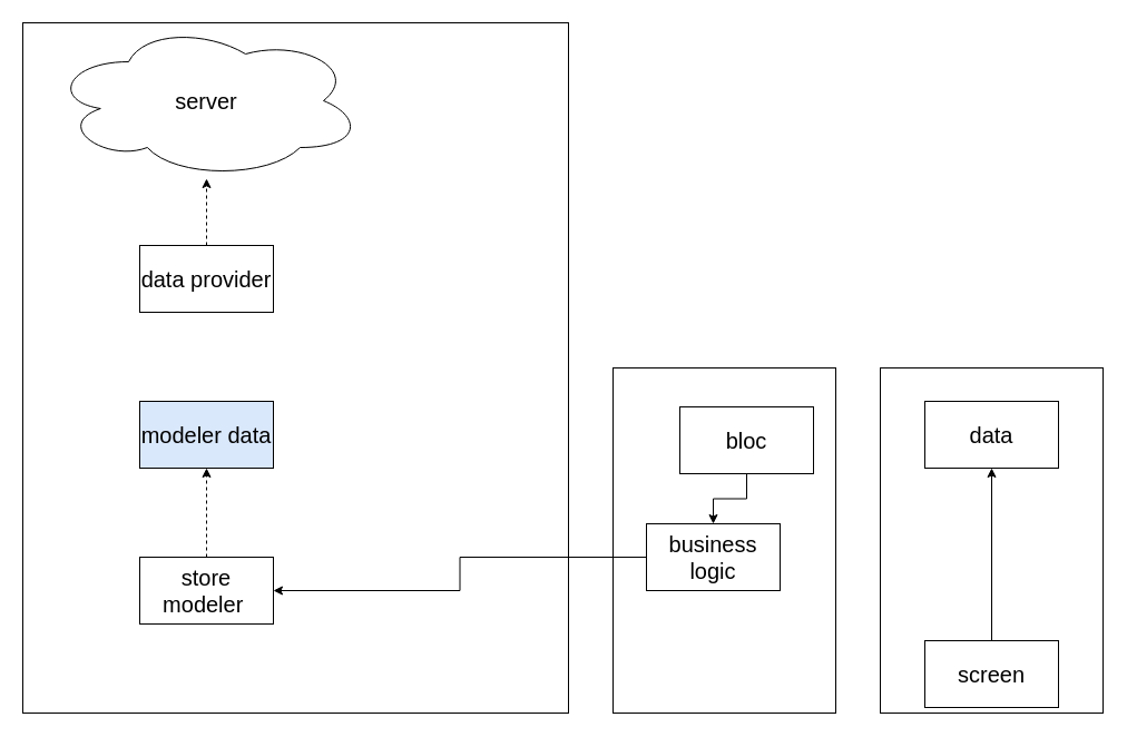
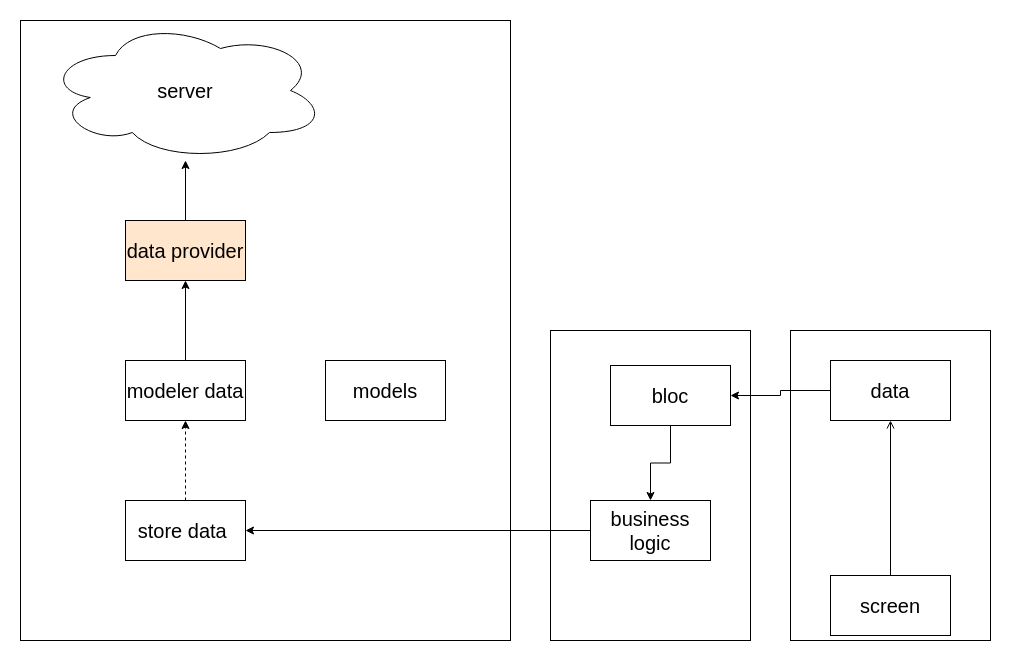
- <mxCell id="4" value="" style="edgeStyle=orthogonalEdgeStyle;rounded=0;orthogonalLoop=1;jettySize=auto;html=1;fontSize=20;dashed=1;" edge="1" parent="1" source="5" target="3"><mxGeometry relative="1" as="geometry" /></mxCell>
+ <mxCell id="4" value="" style="edgeStyle=orthogonalEdgeStyle;rounded=0;orthogonalLoop=1;jettySize=auto;html=1;fontSize=20;" edge="1" parent="1" source="5" target="3"><mxGeometry relative="1" as="geometry" /></mxCell>
- <mxCell id="5" value="data provider" style="rounded=0;whiteSpace=wrap;html=1;fontSize=20;" vertex="1" parent="1"><mxGeometry x="125" y="220" width="120" height="60" as="geometry" /></mxCell>
+ <mxCell id="5" value="data provider" style="rounded=0;whiteSpace=wrap;html=1;fontSize=20;fillColor=#ffe6cc;" vertex="1" parent="1"><mxGeometry x="125" y="220" width="120" height="60" as="geometry" /></mxCell>
+ <mxCell id="6" value="" style="edgeStyle=orthogonalEdgeStyle;rounded=0;orthogonalLoop=1;jettySize=auto;html=1;fontSize=20;" edge="1" parent="1" source="7" target="5"><mxGeometry relative="1" as="geometry" /></mxCell>
- <mxCell id="7" value="modeler data" style="rounded=0;whiteSpace=wrap;html=1;fontSize=20;fillColor=#dae8fc;" vertex="1" parent="1"><mxGeometry x="125" y="360" width="120" height="60" as="geometry" /></mxCell>
+ <mxCell id="7" value="modeler data" style="rounded=0;whiteSpace=wrap;html=1;fontSize=20;" vertex="1" parent="1"><mxGeometry x="125" y="360" width="120" height="60" as="geometry" /></mxCell>
+ <mxCell id="20" value="models" style="rounded=0;whiteSpace=wrap;html=1;fontSize=20;" vertex="1" parent="1"><mxGeometry x="325" y="360" width="120" height="60" as="geometry" /></mxCell>
+ <mxCell id="16" value="" style="edgeStyle=orthogonalEdgeStyle;rounded=0;orthogonalLoop=1;jettySize=auto;html=1;fontSize=20;" edge="1" parent="1" source="17" target="15"><mxGeometry relative="1" as="geometry" /></mxCell>
- <mxCell id="18" value="" style="edgeStyle=orthogonalEdgeStyle;rounded=0;orthogonalLoop=1;jettySize=auto;html=1;fontSize=20;" edge="1" parent="1" source="19" target="17"><mxGeometry relative="1" as="geometry" /></mxCell>
+ <mxCell id="18" value="" style="edgeStyle=orthogonalEdgeStyle;rounded=0;orthogonalLoop=1;jettySize=auto;html=1;fontSize=20;endArrow=open;" edge="1" parent="1" source="19" target="17"><mxGeometry relative="1" as="geometry" /></mxCell>
- <mxCell id="12" value="business logic" style="rounded=0;whiteSpace=wrap;html=1;fontSize=20;" vertex="1" parent="1"><mxGeometry x="580" y="470" width="120" height="60" as="geometry" /></mxCell>
+ <mxCell id="12" value="business logic" style="rounded=0;whiteSpace=wrap;html=1;fontSize=20;" vertex="1" parent="1"><mxGeometry x="590" y="500" width="120" height="60" as="geometry" /></mxCell>
- <mxCell id="9" value="store modeler&amp;nbsp;" style="rounded=0;whiteSpace=wrap;html=1;fontSize=20;" vertex="1" parent="1"><mxGeometry x="125" y="500" width="120" height="60" as="geometry" /></mxCell>
+ <mxCell id="9" value="store data&amp;nbsp;" style="rounded=0;whiteSpace=wrap;html=1;fontSize=20;" vertex="1" parent="1"><mxGeometry x="125" y="500" width="120" height="60" as="geometry" /></mxCell>
